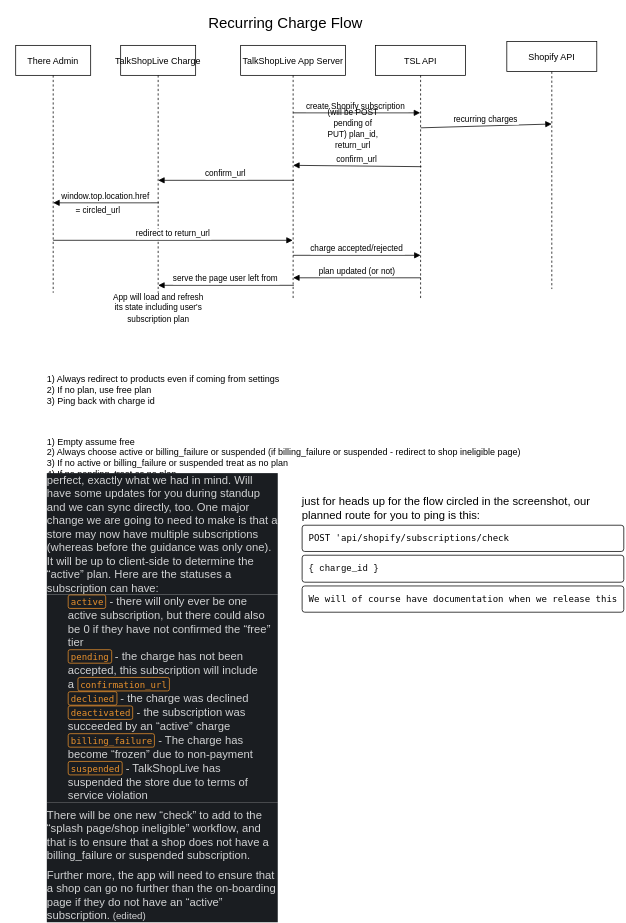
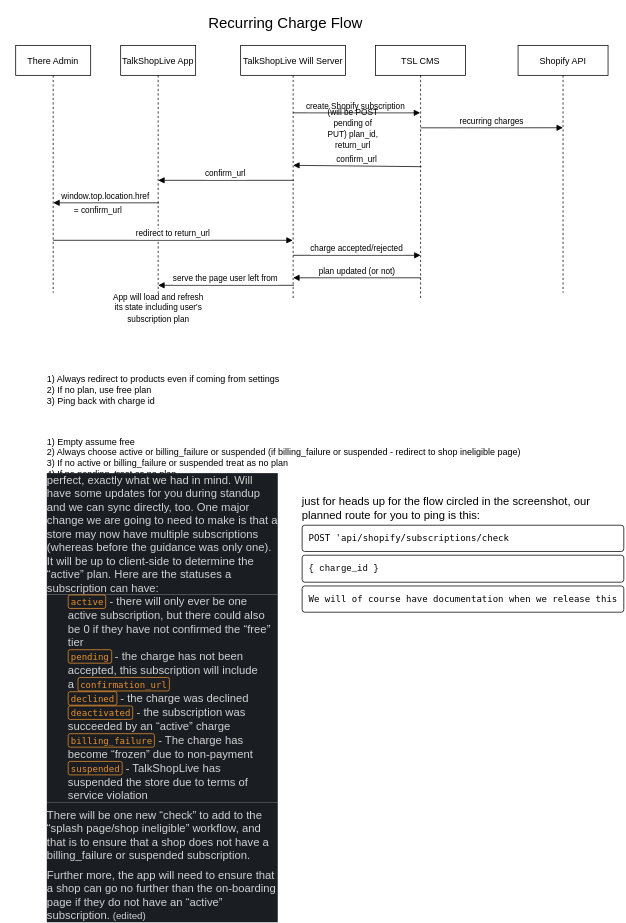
- <mxCell id="2" value="TalkShopLive Charge" style="shape=umlLifeline;perimeter=lifelinePerimeter;container=1;collapsible=0;recursiveResize=0;rounded=0;shadow=0;strokeWidth=1;" parent="1" vertex="1"><mxGeometry x="160" y="60" width="100" height="330" as="geometry" /></mxCell>
+ <mxCell id="2" value="TalkShopLive App" style="shape=umlLifeline;perimeter=lifelinePerimeter;container=1;collapsible=0;recursiveResize=0;rounded=0;shadow=0;strokeWidth=1;" parent="1" vertex="1"><mxGeometry x="160" y="60" width="100" height="330" as="geometry" /></mxCell>
- <mxCell id="3" value="TalkShopLive App Server" style="shape=umlLifeline;perimeter=lifelinePerimeter;container=1;collapsible=0;recursiveResize=0;rounded=0;shadow=0;strokeWidth=1;" parent="1" vertex="1"><mxGeometry x="320" y="60" width="140" height="340" as="geometry" /></mxCell>
+ <mxCell id="3" value="TalkShopLive Will Server" style="shape=umlLifeline;perimeter=lifelinePerimeter;container=1;collapsible=0;recursiveResize=0;rounded=0;shadow=0;strokeWidth=1;" parent="1" vertex="1"><mxGeometry x="320" y="60" width="140" height="340" as="geometry" /></mxCell>
- <mxCell id="5" value="TSL API" style="shape=umlLifeline;perimeter=lifelinePerimeter;container=1;collapsible=0;recursiveResize=0;rounded=0;shadow=0;strokeWidth=1;" vertex="1" parent="1"><mxGeometry x="500" y="60" width="120" height="340" as="geometry" /></mxCell>
+ <mxCell id="5" value="TSL CMS" style="shape=umlLifeline;perimeter=lifelinePerimeter;container=1;collapsible=0;recursiveResize=0;rounded=0;shadow=0;strokeWidth=1;" vertex="1" parent="1"><mxGeometry x="500" y="60" width="120" height="340" as="geometry" /></mxCell>
- <mxCell id="6" value="Shopify API" style="shape=umlLifeline;perimeter=lifelinePerimeter;container=1;collapsible=0;recursiveResize=0;rounded=0;shadow=0;strokeWidth=1;" vertex="1" parent="1"><mxGeometry x="675" y="55" width="120" height="330" as="geometry" /></mxCell>
+ <mxCell id="6" value="Shopify API" style="shape=umlLifeline;perimeter=lifelinePerimeter;container=1;collapsible=0;recursiveResize=0;rounded=0;shadow=0;strokeWidth=1;" vertex="1" parent="1"><mxGeometry x="690" y="60" width="120" height="330" as="geometry" /></mxCell>
- <mxCell id="14" value="&lt;font style=&quot;font-size: 11px&quot;&gt;= circled_url&lt;/font&gt;" style="text;html=1;strokeColor=none;fillColor=none;align=center;verticalAlign=middle;whiteSpace=wrap;rounded=0;" vertex="1" parent="1"><mxGeometry x="80" y="270" width="100" height="20" as="geometry" /></mxCell>
+ <mxCell id="14" value="&lt;font style=&quot;font-size: 11px&quot;&gt;= confirm_url&lt;/font&gt;" style="text;html=1;strokeColor=none;fillColor=none;align=center;verticalAlign=middle;whiteSpace=wrap;rounded=0;" vertex="1" parent="1"><mxGeometry x="80" y="270" width="100" height="20" as="geometry" /></mxCell>
